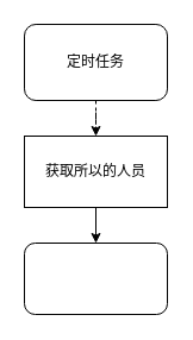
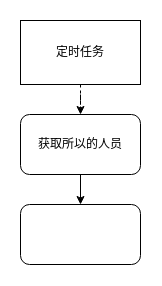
- <mxCell id="3" value="定时任务" style="whiteSpace=wrap;html=1;rounded=1;" vertex="1" parent="1"><mxGeometry x="20" y="20" width="120" height="64" as="geometry" /></mxCell>
+ <mxCell id="3" value="定时任务" style="rounded=0;whiteSpace=wrap;html=1;" vertex="1" parent="1"><mxGeometry x="20" y="20" width="120" height="64" as="geometry" /></mxCell>
- <mxCell id="5" value="获取所以的人员" style="whiteSpace=wrap;html=1;rounded=0;" vertex="1" parent="1"><mxGeometry x="20" y="114" width="120" height="60" as="geometry" /></mxCell>
+ <mxCell id="5" value="获取所以的人员" style="rounded=1;whiteSpace=wrap;html=1;" vertex="1" parent="1"><mxGeometry x="20" y="114" width="120" height="60" as="geometry" /></mxCell>
